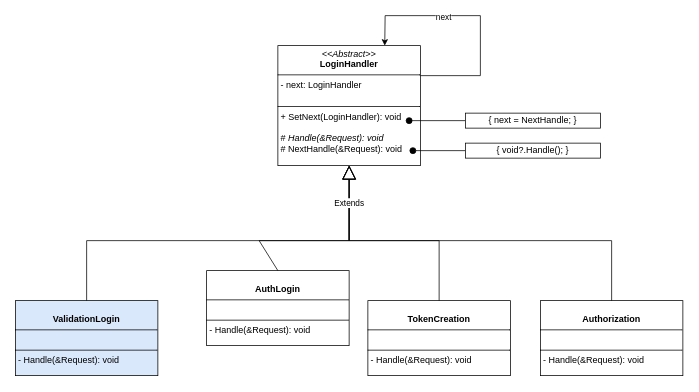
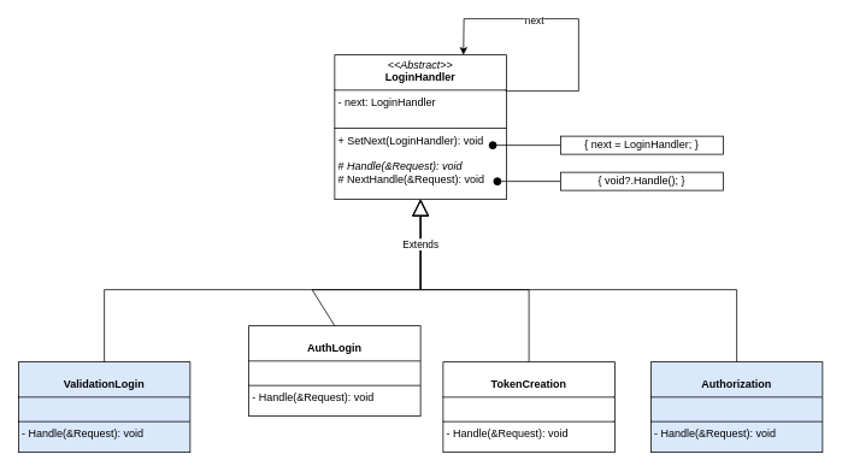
- <mxCell id="14" value="{ next = NextHandle; }" style="rounded=0;whiteSpace=wrap;html=1;" vertex="1" parent="1"><mxGeometry x="620" y="150" width="180" height="20" as="geometry" /></mxCell>
+ <mxCell id="14" value="{ next = LoginHandler; }" style="rounded=0;whiteSpace=wrap;html=1;" vertex="1" parent="1"><mxGeometry x="620" y="150" width="180" height="20" as="geometry" /></mxCell>
- <mxCell id="6" value="&lt;p style=&quot;margin:0px;margin-top:4px;text-align:center;&quot;&gt;&lt;br&gt;&lt;b&gt;Authorization&lt;/b&gt;&lt;/p&gt;&lt;hr size=&quot;1&quot; style=&quot;border-style:solid;&quot;&gt;&lt;p style=&quot;margin:0px;margin-left:4px;&quot;&gt;&lt;br&gt;&lt;/p&gt;&lt;hr size=&quot;1&quot; style=&quot;border-style:solid;&quot;&gt;&lt;p style=&quot;margin: 0px 0px 0px 4px;&quot;&gt;&lt;span style=&quot;background-color: transparent; color: light-dark(rgb(0, 0, 0), rgb(255, 255, 255));&quot;&gt;- Handle(&amp;amp;Request): void&lt;/span&gt;&lt;/p&gt;" style="verticalAlign=top;align=left;overflow=fill;html=1;whiteSpace=wrap;" vertex="1" parent="1"><mxGeometry x="720" y="400" width="190" height="100" as="geometry" /></mxCell>
+ <mxCell id="6" value="&lt;p style=&quot;margin:0px;margin-top:4px;text-align:center;&quot;&gt;&lt;br&gt;&lt;b&gt;Authorization&lt;/b&gt;&lt;/p&gt;&lt;hr size=&quot;1&quot; style=&quot;border-style:solid;&quot;&gt;&lt;p style=&quot;margin:0px;margin-left:4px;&quot;&gt;&lt;br&gt;&lt;/p&gt;&lt;hr size=&quot;1&quot; style=&quot;border-style:solid;&quot;&gt;&lt;p style=&quot;margin: 0px 0px 0px 4px;&quot;&gt;&lt;span style=&quot;background-color: transparent; color: light-dark(rgb(0, 0, 0), rgb(255, 255, 255));&quot;&gt;- Handle(&amp;amp;Request): void&lt;/span&gt;&lt;/p&gt;" style="verticalAlign=top;align=left;overflow=fill;html=1;whiteSpace=wrap;fillColor=#dae8fc;" vertex="1" parent="1"><mxGeometry x="720" y="400" width="190" height="100" as="geometry" /></mxCell>
